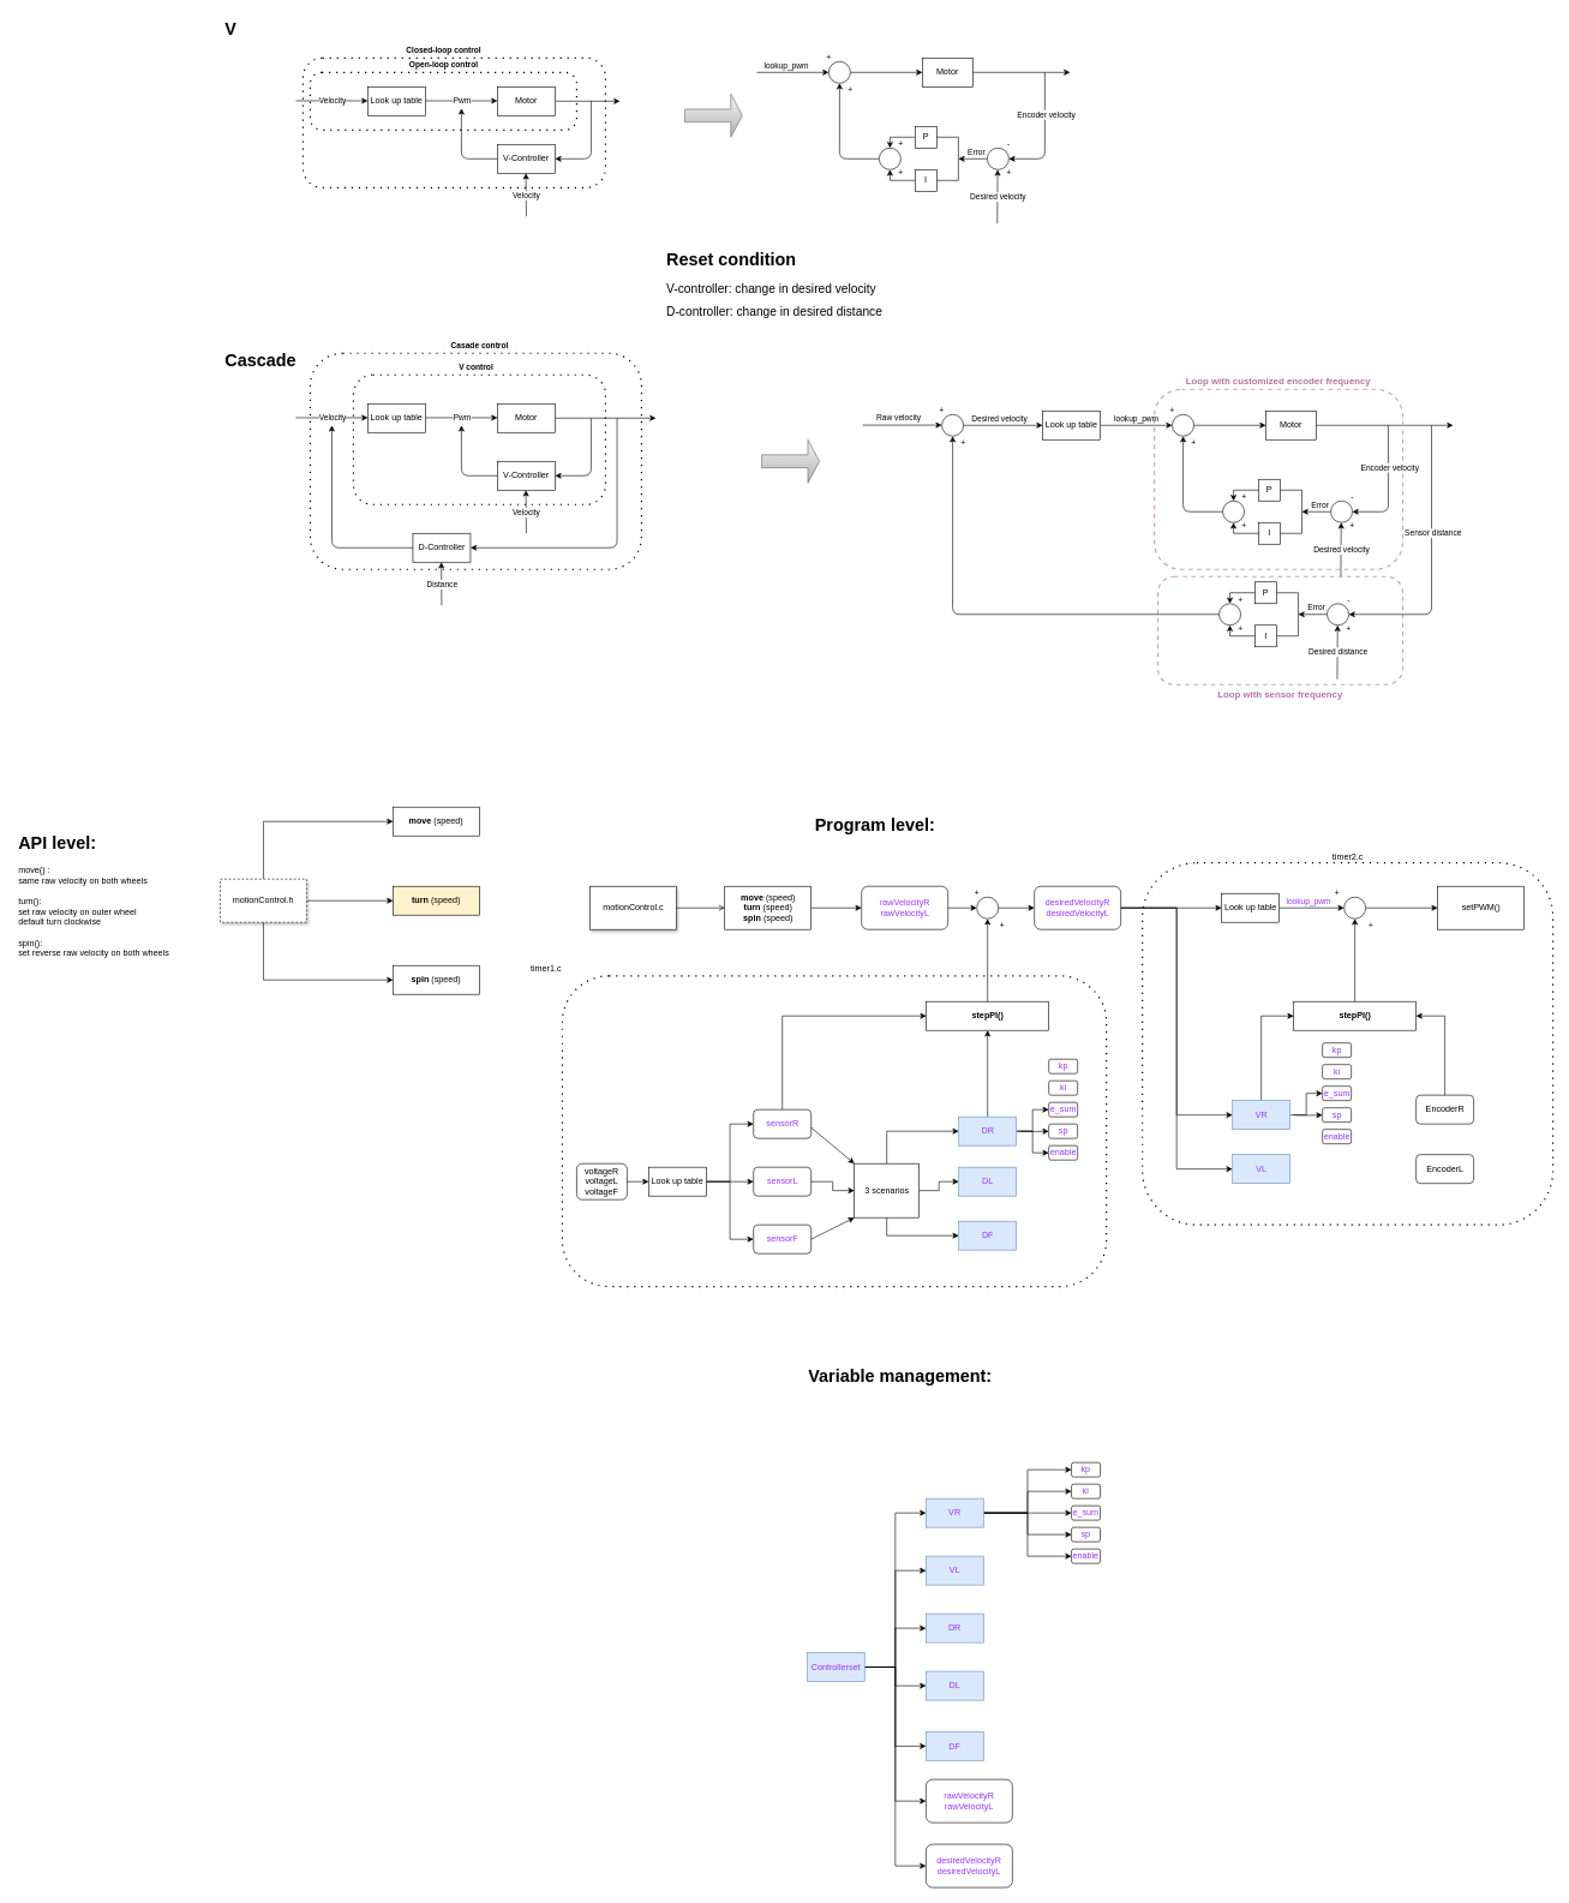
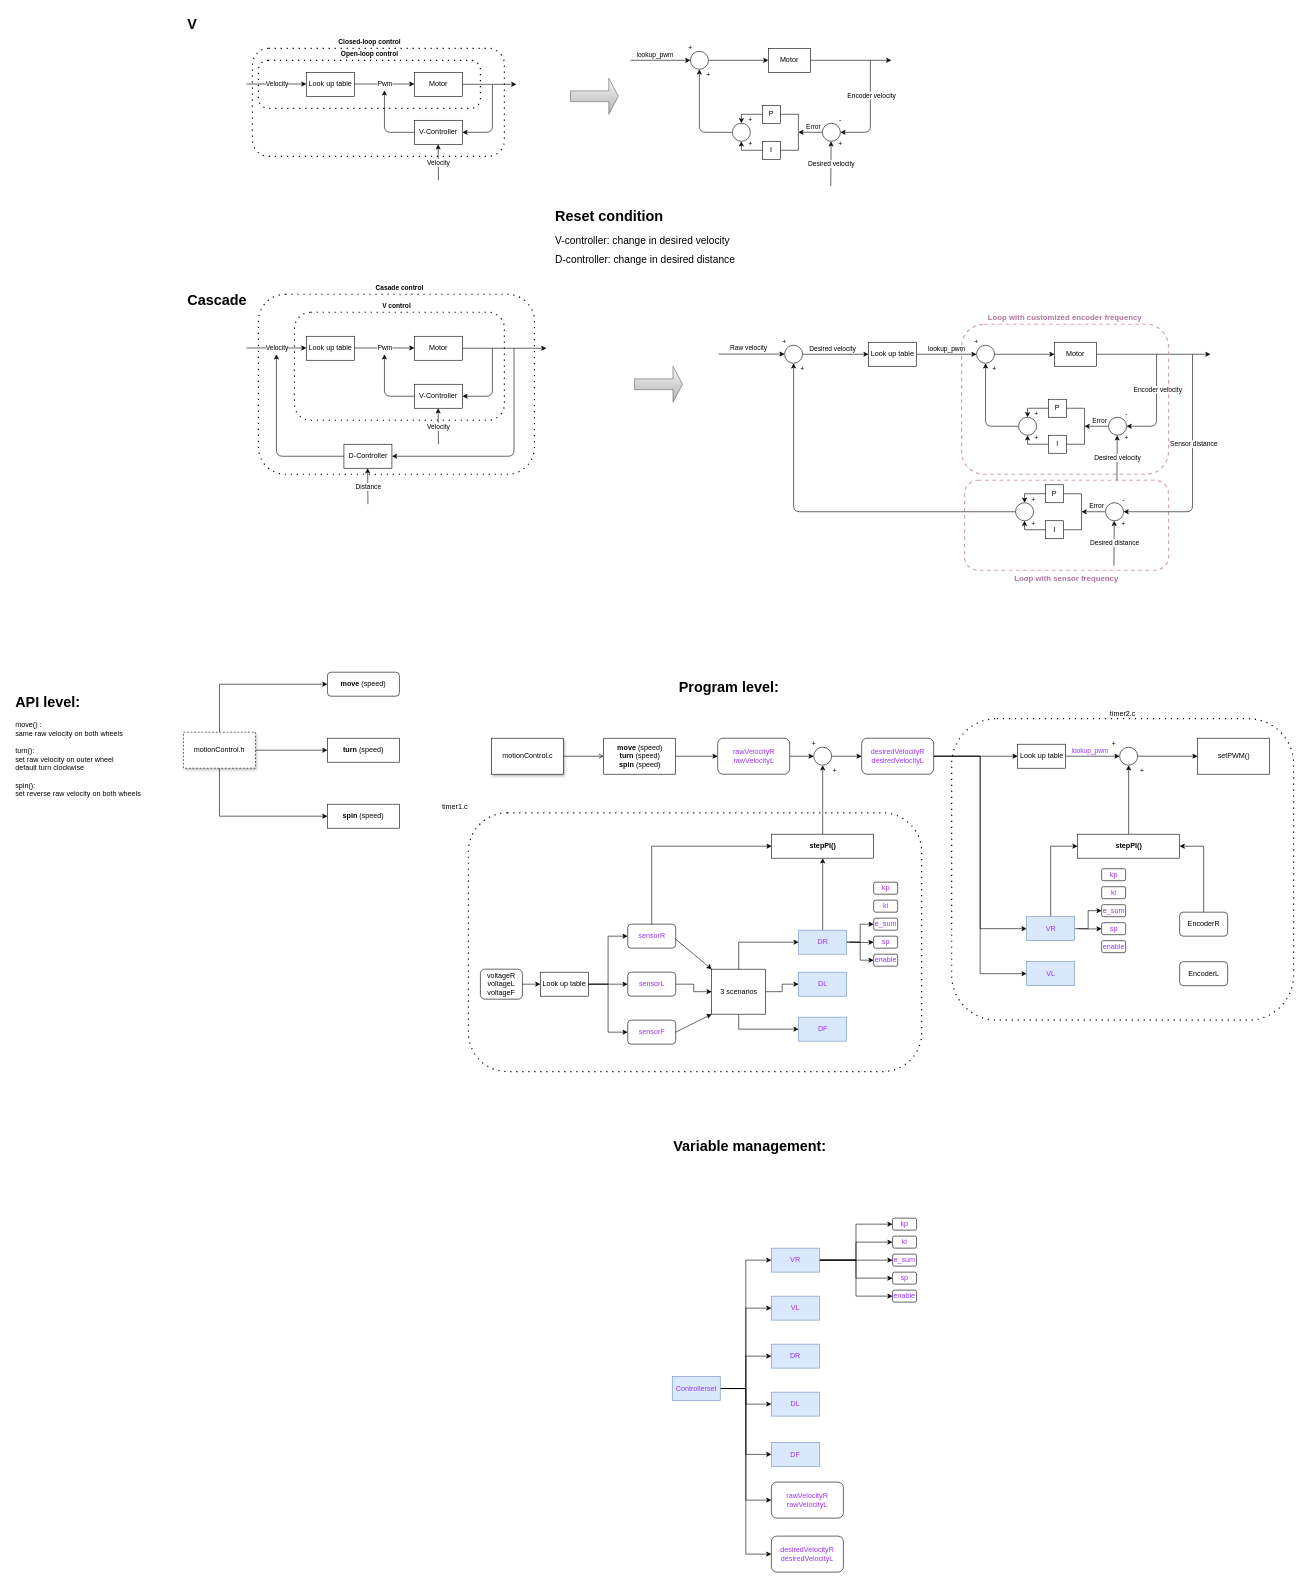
- <mxCell id="129" value="&lt;b&gt;move &lt;/b&gt;(speed)" style="rounded=0;whiteSpace=wrap;html=1;" parent="1" vertex="1"><mxGeometry x="545" width="120" height="40" as="geometry" y="1120" /></mxCell>
+ <mxCell id="129" value="&lt;b&gt;move &lt;/b&gt;(speed)" style="whiteSpace=wrap;html=1;rounded=1;" parent="1" vertex="1"><mxGeometry x="545" width="120" height="40" as="geometry" y="1120" /></mxCell>
- <mxCell id="130" value="&lt;b&gt;turn&lt;/b&gt; (speed)" style="rounded=0;whiteSpace=wrap;html=1;fillColor=#fff2cc;" parent="1" vertex="1"><mxGeometry x="545" y="1230" width="120" height="40" as="geometry" /></mxCell>
+ <mxCell id="130" value="&lt;b&gt;turn&lt;/b&gt; (speed)" style="rounded=0;whiteSpace=wrap;html=1;" parent="1" vertex="1"><mxGeometry x="545" y="1230" width="120" height="40" as="geometry" /></mxCell>
